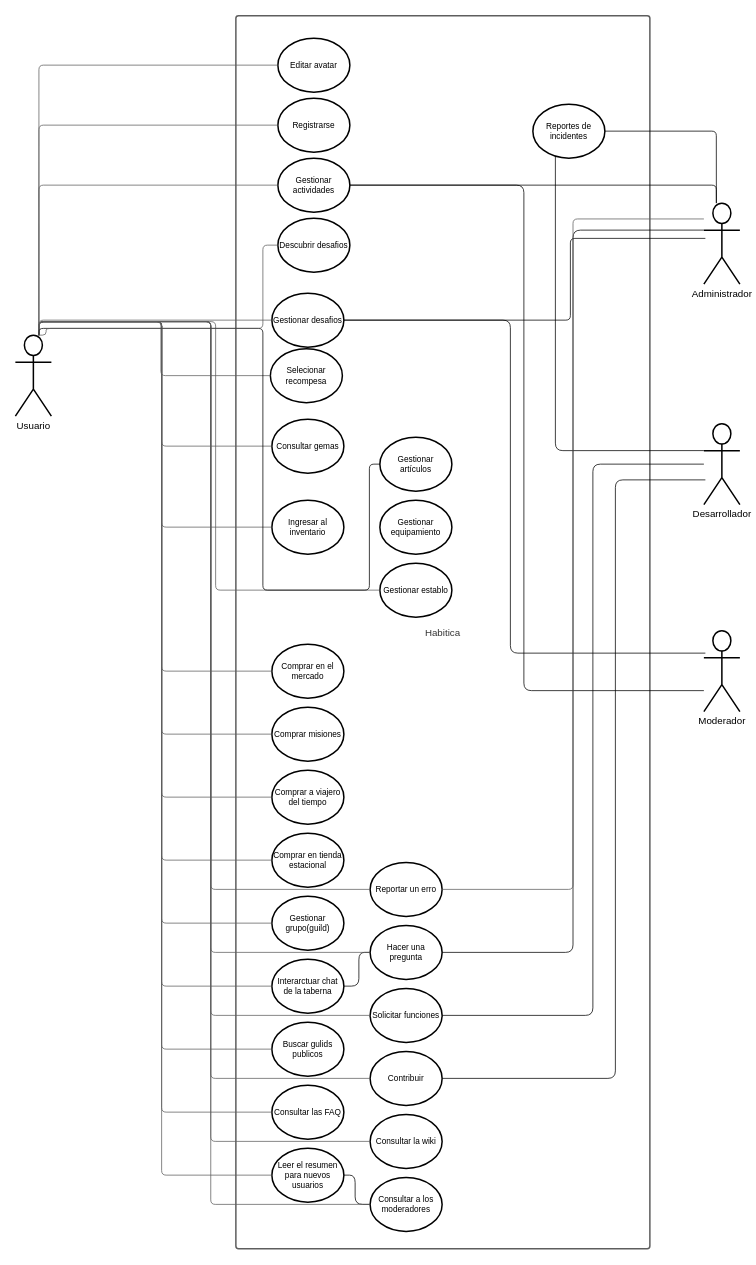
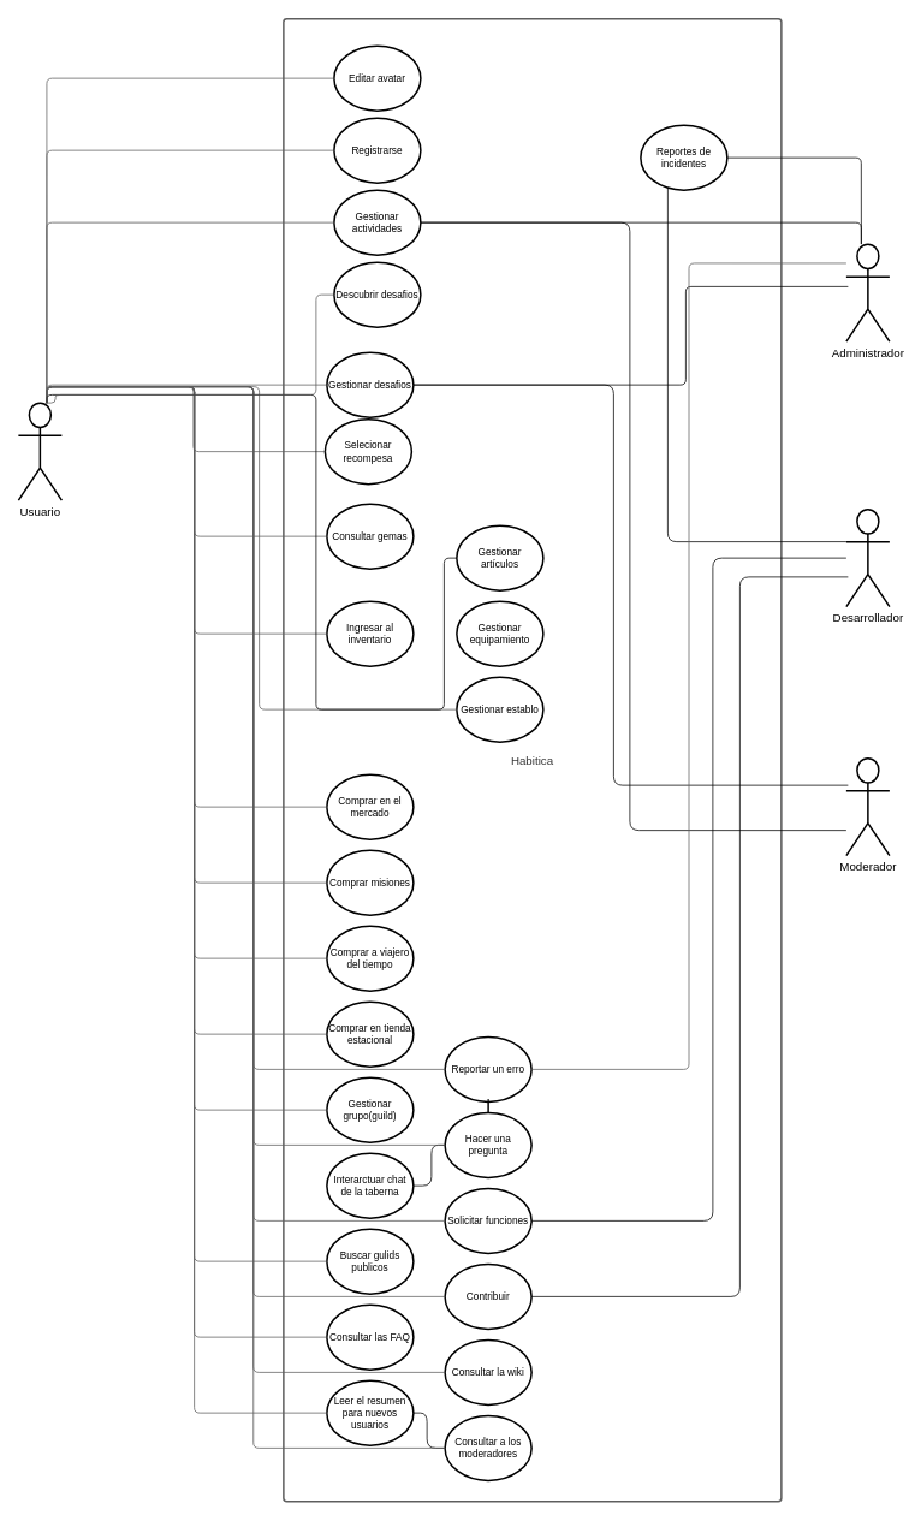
- <mxCell id="28" style="edgeStyle=orthogonalEdgeStyle;rounded=1;orthogonalLoop=1;jettySize=auto;html=1;entryX=0;entryY=0.333;entryDx=0;entryDy=0;entryPerimeter=0;endArrow=none;endFill=0;" edge="1" parent="1" source="29" target="60"><mxGeometry relative="1" as="geometry" /></mxCell>
+ <mxCell id="28" style="edgeStyle=orthogonalEdgeStyle;rounded=1;orthogonalLoop=1;jettySize=auto;html=1;endArrow=none;endFill=0;" edge="1" parent="1" source="29" target="27"><mxGeometry relative="1" as="geometry" /></mxCell>
- <mxCell id="48" value="" style="html=1;jettySize=18;fontSize=11;strokeColor=#5E5E5E;rounded=1;arcSize=12;edgeStyle=orthogonalEdgeStyle;startArrow=none;;endArrow=none;;exitX=0.519;exitY=0.438;exitPerimeter=1;entryX=-0.009;entryY=0.5;entryPerimeter=1;" edge="1" parent="1" source="2" target="23"><mxGeometry width="100" height="100" relative="1" as="geometry"><Array as="points" /></mxGeometry></mxCell>
